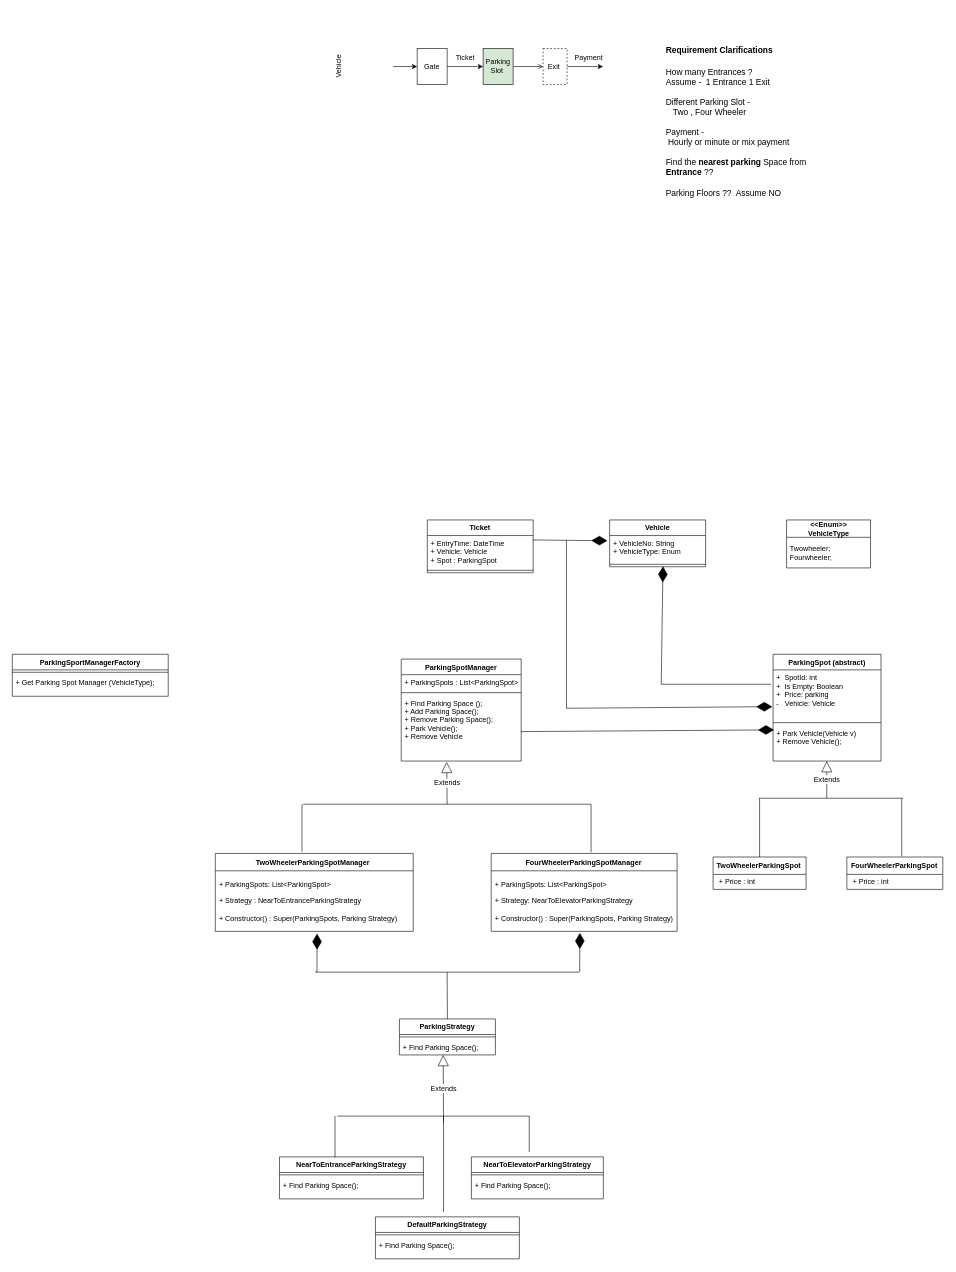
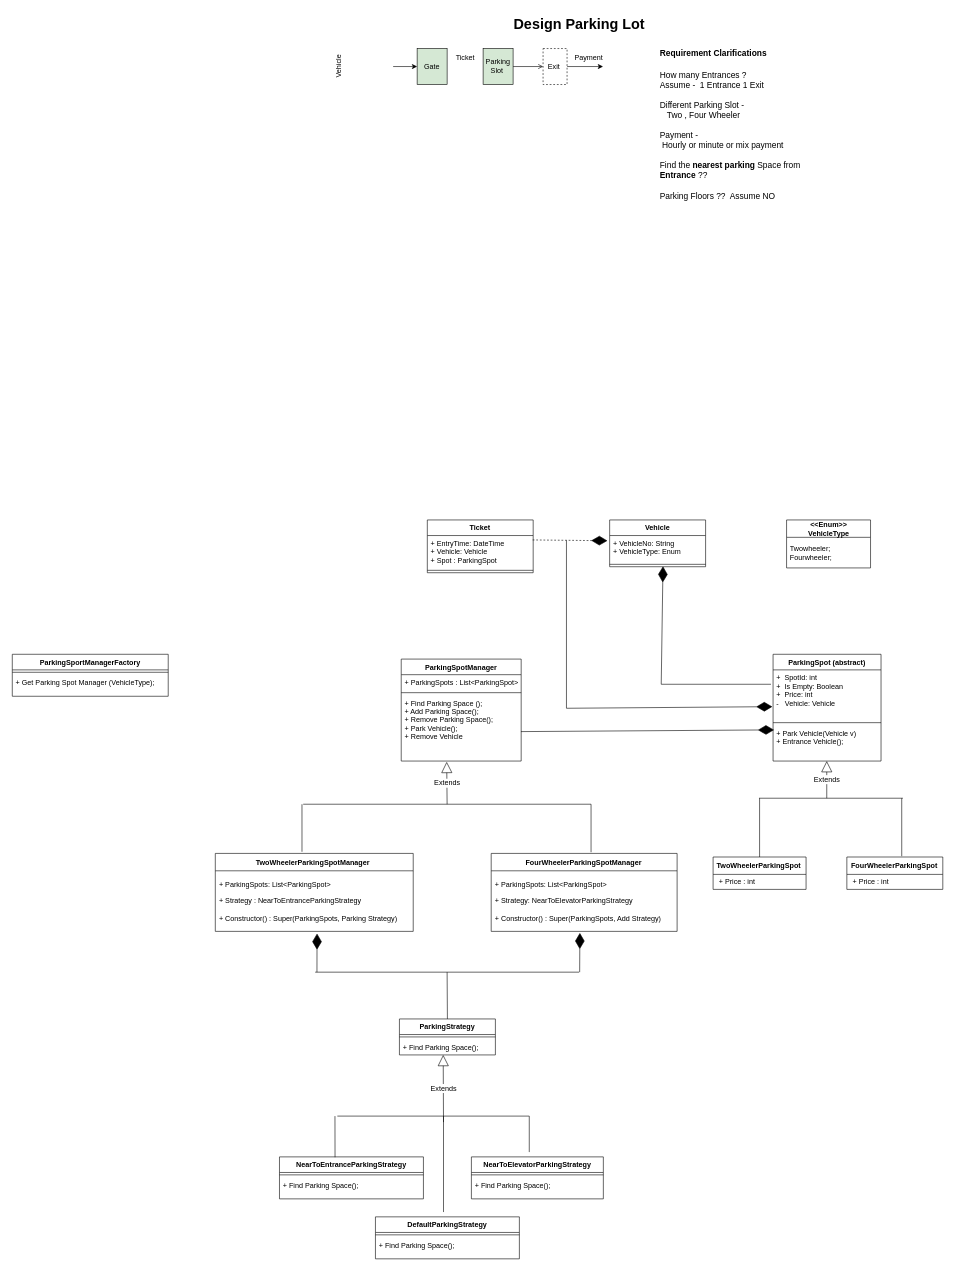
+ <mxCell id="14" value="&lt;font style=&quot;&quot;&gt;&lt;span style=&quot;font-size: 24px;&quot;&gt;&lt;b&gt;Design&lt;/b&gt;&lt;/span&gt;&lt;b style=&quot;font-size: 24px;&quot;&gt;&amp;nbsp;Parking Lot&lt;/b&gt;&lt;/font&gt;" style="text;html=1;align=center;verticalAlign=middle;resizable=0;points=[];autosize=1;strokeColor=none;fillColor=none;fontSize=14;" vertex="1" parent="1"><mxGeometry x="845" width="240" height="40" as="geometry" y="20" /></mxCell>
- <mxCell id="5" value="Gate" style="whiteSpace=wrap;html=1;" vertex="1" parent="1"><mxGeometry x="695" y="80" width="50" height="60" as="geometry" /></mxCell>
+ <mxCell id="5" value="Gate" style="whiteSpace=wrap;html=1;fillColor=#d5e8d4;" vertex="1" parent="1"><mxGeometry x="695" y="80" width="50" height="60" as="geometry" /></mxCell>
- <mxCell id="4" value="" style="edgeStyle=orthogonalEdgeStyle;rounded=0;orthogonalLoop=1;jettySize=auto;html=1;" edge="1" parent="1" source="5" target="8"><mxGeometry relative="1" as="geometry" /></mxCell>
- <mxCell id="13" value="&lt;h1&gt;&lt;font style=&quot;font-size: 14px;&quot;&gt;Requirement Clarifications&lt;/font&gt;&lt;/h1&gt;&lt;div&gt;&lt;font style=&quot;font-size: 14px;&quot;&gt;How many Entrances ?&lt;/font&gt;&lt;/div&gt;&lt;div&gt;&lt;font style=&quot;font-size: 14px;&quot;&gt;Assume -&amp;nbsp;&amp;nbsp;&lt;/font&gt;&lt;span style=&quot;font-size: 14px; background-color: initial;&quot;&gt;1 Entrance&amp;nbsp;&lt;/span&gt;&lt;span style=&quot;font-size: 14px; background-color: initial;&quot;&gt;1 Exit&lt;/span&gt;&lt;/div&gt;&lt;div&gt;&lt;font style=&quot;font-size: 14px;&quot;&gt;&lt;br&gt;&lt;/font&gt;&lt;/div&gt;&lt;div&gt;&lt;font style=&quot;font-size: 14px;&quot;&gt;Different Parking Slot -&amp;nbsp;&lt;/font&gt;&lt;/div&gt;&lt;div&gt;&lt;font style=&quot;font-size: 14px;&quot;&gt;&amp;nbsp; &amp;nbsp;Two , Four Wheeler&amp;nbsp;&lt;/font&gt;&lt;/div&gt;&lt;div&gt;&lt;font style=&quot;font-size: 14px;&quot;&gt;&lt;br&gt;&lt;/font&gt;&lt;/div&gt;&lt;div&gt;&lt;font style=&quot;font-size: 14px;&quot;&gt;Payment -&amp;nbsp;&lt;/font&gt;&lt;/div&gt;&lt;div&gt;&lt;font style=&quot;font-size: 14px;&quot;&gt;&amp;nbsp;Hourly or minute or mix payment&lt;/font&gt;&lt;/div&gt;&lt;div&gt;&lt;font style=&quot;font-size: 14px;&quot;&gt;&lt;br&gt;&lt;/font&gt;&lt;/div&gt;&lt;div&gt;&lt;font style=&quot;font-size: 14px;&quot;&gt;Find the &lt;b&gt;nearest parking&lt;/b&gt; Space from &lt;b&gt;Entrance &lt;/b&gt;??&lt;/font&gt;&lt;/div&gt;&lt;div&gt;&lt;font style=&quot;font-size: 14px;&quot;&gt;&lt;br&gt;&lt;/font&gt;&lt;/div&gt;&lt;div&gt;&lt;font style=&quot;font-size: 14px;&quot;&gt;Parking Floors ??&amp;nbsp; Assume NO&amp;nbsp;&lt;/font&gt;&lt;/div&gt;&lt;div&gt;&lt;font style=&quot;font-size: 14px;&quot;&gt;&lt;br&gt;&lt;/font&gt;&lt;/div&gt;&lt;div&gt;&lt;font style=&quot;font-size: 14px;&quot;&gt;&lt;br&gt;&lt;/font&gt;&lt;/div&gt;" style="text;html=1;strokeColor=none;fillColor=none;spacing=5;spacingTop=-20;whiteSpace=wrap;overflow=hidden;rounded=0;" vertex="1" parent="1"><mxGeometry x="1105" y="60" width="280" height="280" as="geometry" /></mxCell>
+ <mxCell id="13" value="&lt;h1&gt;&lt;font style=&quot;font-size: 14px;&quot;&gt;Requirement Clarifications&lt;/font&gt;&lt;/h1&gt;&lt;div&gt;&lt;font style=&quot;font-size: 14px;&quot;&gt;How many Entrances ?&lt;/font&gt;&lt;/div&gt;&lt;div&gt;&lt;font style=&quot;font-size: 14px;&quot;&gt;Assume -&amp;nbsp;&amp;nbsp;&lt;/font&gt;&lt;span style=&quot;font-size: 14px; background-color: initial;&quot;&gt;1 Entrance&amp;nbsp;&lt;/span&gt;&lt;span style=&quot;font-size: 14px; background-color: initial;&quot;&gt;1 Exit&lt;/span&gt;&lt;/div&gt;&lt;div&gt;&lt;font style=&quot;font-size: 14px;&quot;&gt;&lt;br&gt;&lt;/font&gt;&lt;/div&gt;&lt;div&gt;&lt;font style=&quot;font-size: 14px;&quot;&gt;Different Parking Slot -&amp;nbsp;&lt;/font&gt;&lt;/div&gt;&lt;div&gt;&lt;font style=&quot;font-size: 14px;&quot;&gt;&amp;nbsp; &amp;nbsp;Two , Four Wheeler&amp;nbsp;&lt;/font&gt;&lt;/div&gt;&lt;div&gt;&lt;font style=&quot;font-size: 14px;&quot;&gt;&lt;br&gt;&lt;/font&gt;&lt;/div&gt;&lt;div&gt;&lt;font style=&quot;font-size: 14px;&quot;&gt;Payment -&amp;nbsp;&lt;/font&gt;&lt;/div&gt;&lt;div&gt;&lt;font style=&quot;font-size: 14px;&quot;&gt;&amp;nbsp;Hourly or minute or mix payment&lt;/font&gt;&lt;/div&gt;&lt;div&gt;&lt;font style=&quot;font-size: 14px;&quot;&gt;&lt;br&gt;&lt;/font&gt;&lt;/div&gt;&lt;div&gt;&lt;font style=&quot;font-size: 14px;&quot;&gt;Find the &lt;b&gt;nearest parking&lt;/b&gt; Space from &lt;b&gt;Entrance &lt;/b&gt;??&lt;/font&gt;&lt;/div&gt;&lt;div&gt;&lt;font style=&quot;font-size: 14px;&quot;&gt;&lt;br&gt;&lt;/font&gt;&lt;/div&gt;&lt;div&gt;&lt;font style=&quot;font-size: 14px;&quot;&gt;Parking Floors ??&amp;nbsp; Assume NO&amp;nbsp;&lt;/font&gt;&lt;/div&gt;&lt;div&gt;&lt;font style=&quot;font-size: 14px;&quot;&gt;&lt;br&gt;&lt;/font&gt;&lt;/div&gt;&lt;div&gt;&lt;font style=&quot;font-size: 14px;&quot;&gt;&lt;br&gt;&lt;/font&gt;&lt;/div&gt;" style="text;html=1;strokeColor=none;fillColor=none;spacing=5;spacingTop=-20;whiteSpace=wrap;overflow=hidden;rounded=0;" vertex="1" parent="1"><mxGeometry x="1095" y="65" width="280" height="280" as="geometry" /></mxCell>
- <mxCell id="56" value="" style="endArrow=diamondThin;endFill=1;endSize=24;html=1;rounded=0;fontSize=12;entryX=-0.023;entryY=0.197;entryDx=0;entryDy=0;exitX=0.995;exitY=0.136;exitDx=0;exitDy=0;exitPerimeter=0;entryPerimeter=0;" edge="1" parent="1" source="54" target="48"><mxGeometry width="160" relative="1" as="geometry"><mxPoint x="1382.38" y="1098.042" as="sourcePoint" /><mxPoint x="1112.36" y="954" as="targetPoint" /></mxGeometry></mxCell>
+ <mxCell id="56" value="" style="endArrow=diamondThin;endFill=1;endSize=24;html=1;rounded=0;fontSize=12;entryX=-0.023;entryY=0.197;entryDx=0;entryDy=0;exitX=0.995;exitY=0.136;exitDx=0;exitDy=0;exitPerimeter=0;entryPerimeter=0;dashed=1;" edge="1" parent="1" source="54" target="48"><mxGeometry width="160" relative="1" as="geometry"><mxPoint x="1382.38" y="1098.042" as="sourcePoint" /><mxPoint x="1112.36" y="954" as="targetPoint" /></mxGeometry></mxCell>
- <mxCell id="17" value="+  SpotId: int&#10;+  Is Empty: Boolean&#10;+  Price: parking&#10;-   Vehicle: Vehicle&#10;" style="text;strokeColor=none;fillColor=none;align=left;verticalAlign=top;spacingLeft=4;spacingRight=4;overflow=hidden;rotatable=0;points=[[0,0.5],[1,0.5]];portConstraint=eastwest;fontSize=12;" vertex="1" parent="16"><mxGeometry y="26" width="180" height="84" as="geometry" /></mxCell>
+ <mxCell id="17" value="+  SpotId: int&#10;+  Is Empty: Boolean&#10;+  Price: int&#10;-   Vehicle: Vehicle&#10;" style="text;strokeColor=none;fillColor=none;align=left;verticalAlign=top;spacingLeft=4;spacingRight=4;overflow=hidden;rotatable=0;points=[[0,0.5],[1,0.5]];portConstraint=eastwest;fontSize=12;" vertex="1" parent="16"><mxGeometry y="26" width="180" height="84" as="geometry" /></mxCell>
- <mxCell id="19" value="+ Park Vehicle(Vehicle v)&#10;+ Remove Vehicle();" style="text;strokeColor=none;fillColor=none;align=left;verticalAlign=top;spacingLeft=4;spacingRight=4;overflow=hidden;rotatable=0;points=[[0,0.5],[1,0.5]];portConstraint=eastwest;fontSize=12;" vertex="1" parent="16"><mxGeometry y="118" width="180" height="60" as="geometry" /></mxCell>
+ <mxCell id="19" value="+ Park Vehicle(Vehicle v)&#10;+ Entrance Vehicle();" style="text;strokeColor=none;fillColor=none;align=left;verticalAlign=top;spacingLeft=4;spacingRight=4;overflow=hidden;rotatable=0;points=[[0,0.5],[1,0.5]];portConstraint=eastwest;fontSize=12;" vertex="1" parent="16"><mxGeometry y="118" width="180" height="60" as="geometry" /></mxCell>
- <mxCell id="31" value="+ ParkingSpots: List&amp;lt;ParkingSpot&amp;gt;&lt;br&gt;&lt;br&gt;+ Strategy: NearToElevatorParkingStrategy&lt;br&gt;&lt;br&gt;+ Constructor() : Super(ParkingSpots, Parking Strategy)" style="text;html=1;strokeColor=none;fillColor=none;align=left;verticalAlign=middle;spacingLeft=4;spacingRight=4;overflow=hidden;rotatable=0;points=[[0,0.5],[1,0.5]];portConstraint=eastwest;fontSize=12;" vertex="1" parent="30"><mxGeometry y="29" width="310" height="101" as="geometry" /></mxCell>
+ <mxCell id="31" value="+ ParkingSpots: List&amp;lt;ParkingSpot&amp;gt;&lt;br&gt;&lt;br&gt;+ Strategy: NearToElevatorParkingStrategy&lt;br&gt;&lt;br&gt;+ Constructor() : Super(ParkingSpots, Add Strategy)" style="text;html=1;strokeColor=none;fillColor=none;align=left;verticalAlign=middle;spacingLeft=4;spacingRight=4;overflow=hidden;rotatable=0;points=[[0,0.5],[1,0.5]];portConstraint=eastwest;fontSize=12;" vertex="1" parent="30"><mxGeometry y="29" width="310" height="101" as="geometry" /></mxCell>
